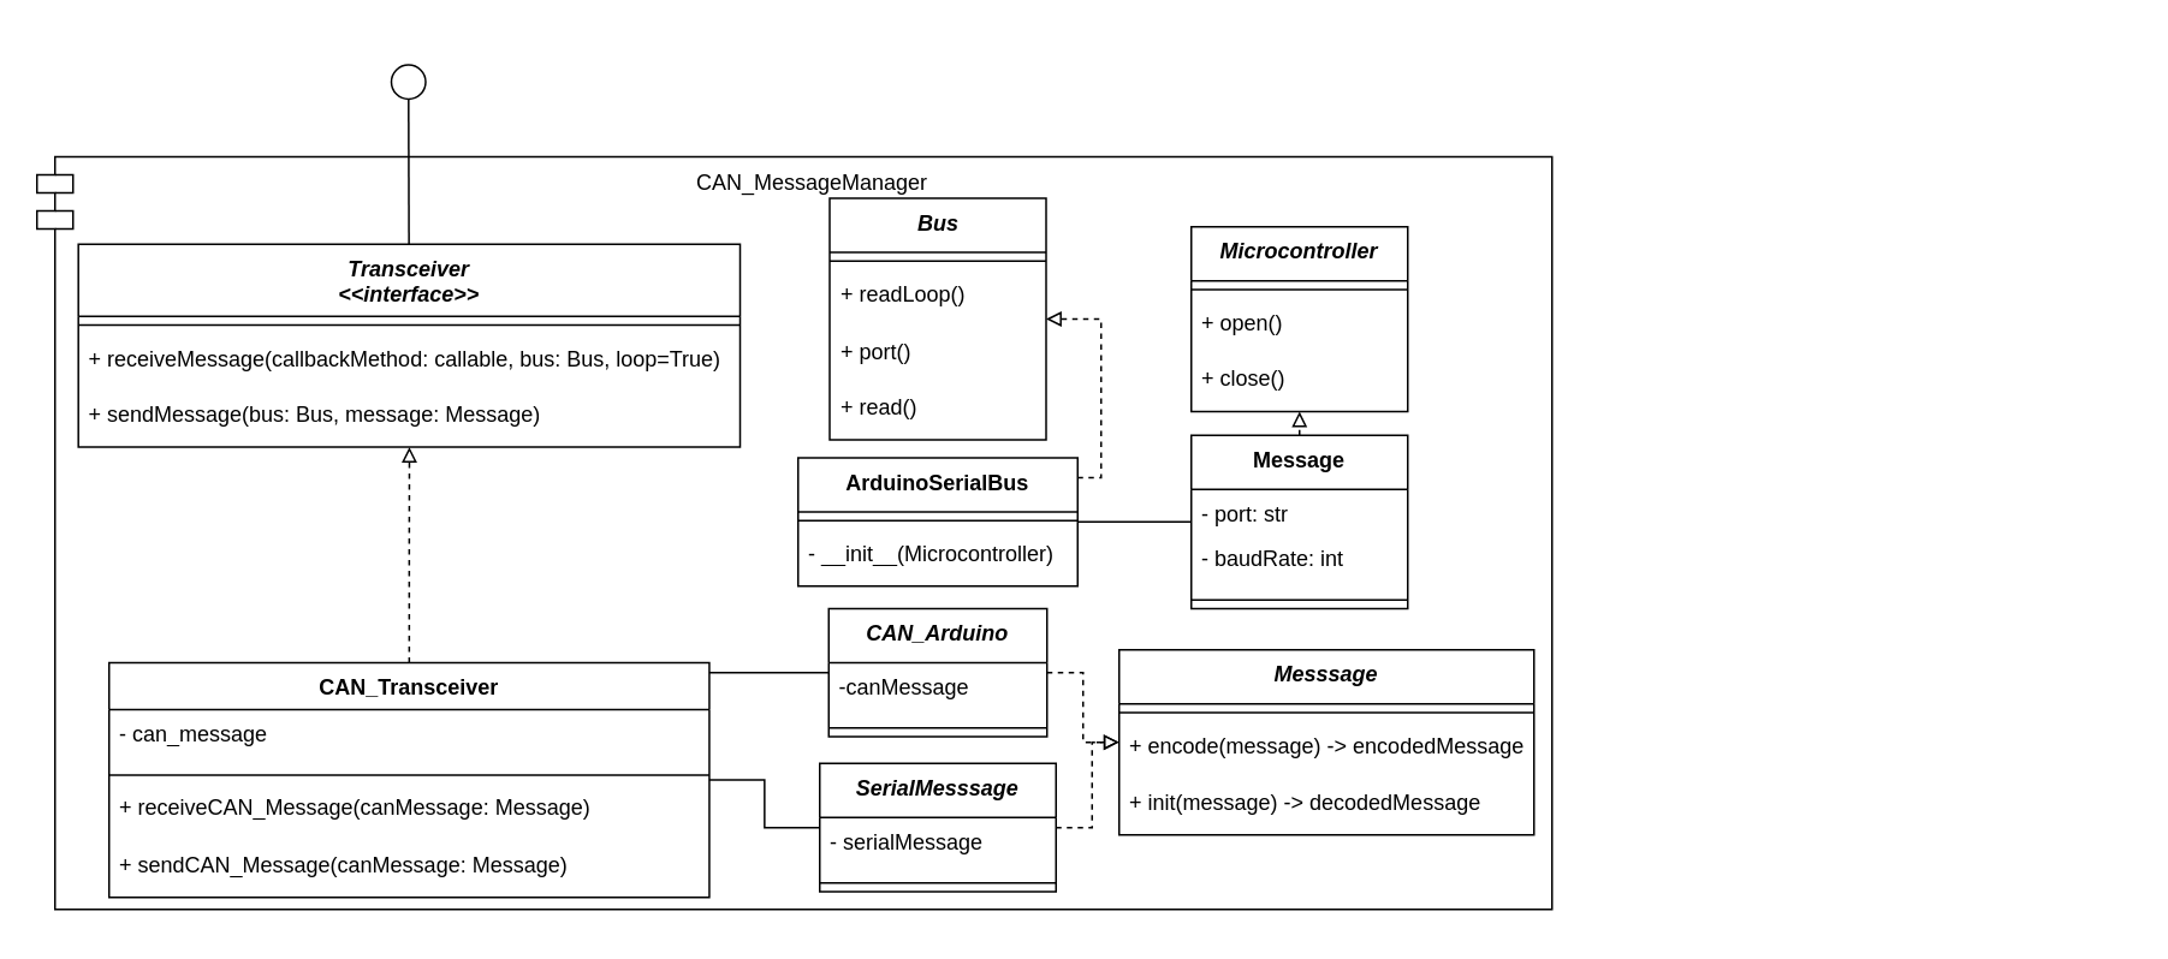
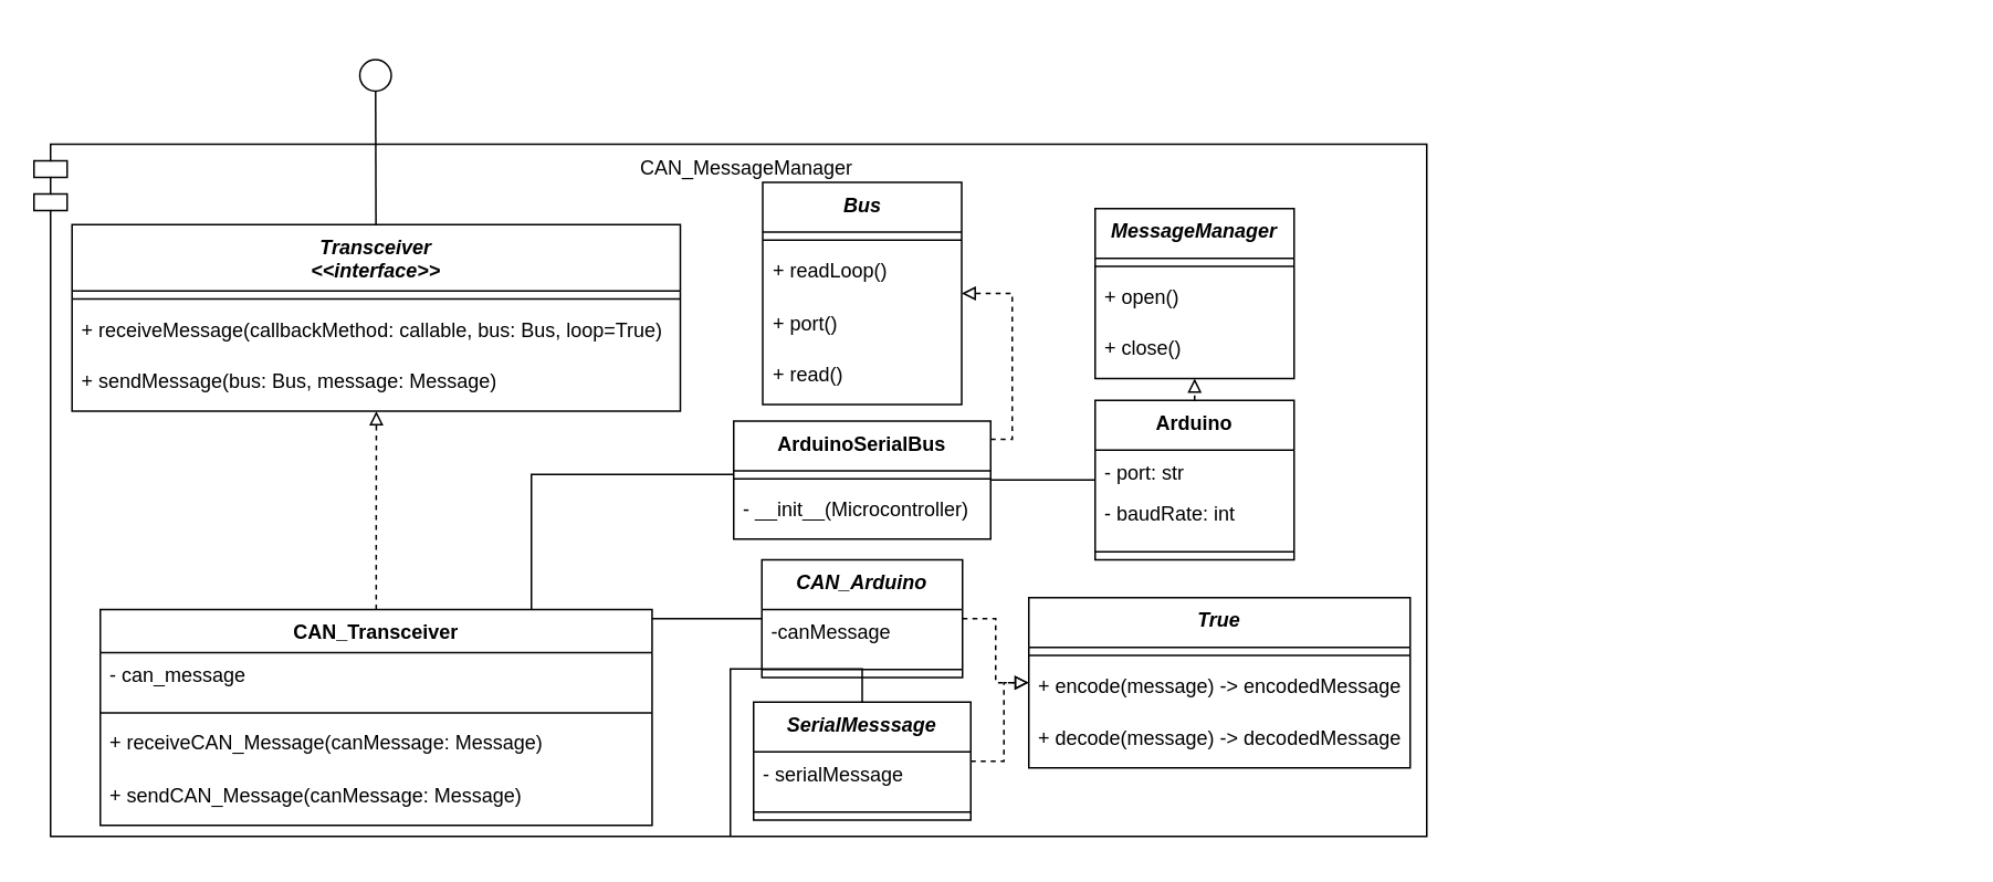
- <mxCell id="37" value="&lt;i&gt;Microcontroller&lt;/i&gt;&lt;i&gt;&lt;br&gt;&lt;/i&gt;" style="swimlane;fontStyle=1;align=center;verticalAlign=top;childLayout=stackLayout;horizontal=1;startSize=30;horizontalStack=0;resizeParent=1;resizeParentMax=0;resizeLast=0;collapsible=1;marginBottom=0;whiteSpace=wrap;html=1;" parent="4" vertex="1"><mxGeometry x="640" y="38.711" width="120" height="102.593" as="geometry" /></mxCell>
+ <mxCell id="37" value="&lt;i&gt;MessageManager&lt;/i&gt;&lt;i&gt;&lt;br&gt;&lt;/i&gt;" style="swimlane;fontStyle=1;align=center;verticalAlign=top;childLayout=stackLayout;horizontal=1;startSize=30;horizontalStack=0;resizeParent=1;resizeParentMax=0;resizeLast=0;collapsible=1;marginBottom=0;whiteSpace=wrap;html=1;" parent="4" vertex="1"><mxGeometry x="640" y="38.711" width="120" height="102.593" as="geometry" /></mxCell>
- <mxCell id="42" value="Message&lt;i&gt;&lt;br&gt;&lt;/i&gt;" style="swimlane;fontStyle=1;align=center;verticalAlign=top;childLayout=stackLayout;horizontal=1;startSize=30;horizontalStack=0;resizeParent=1;resizeParentMax=0;resizeLast=0;collapsible=1;marginBottom=0;whiteSpace=wrap;html=1;" parent="4" vertex="1"><mxGeometry x="640" y="154.505" width="120" height="96.051" as="geometry" /></mxCell>
+ <mxCell id="42" value="Arduino&lt;i&gt;&lt;br&gt;&lt;/i&gt;" style="swimlane;fontStyle=1;align=center;verticalAlign=top;childLayout=stackLayout;horizontal=1;startSize=30;horizontalStack=0;resizeParent=1;resizeParentMax=0;resizeLast=0;collapsible=1;marginBottom=0;whiteSpace=wrap;html=1;" parent="4" vertex="1"><mxGeometry x="640" y="154.505" width="120" height="96.051" as="geometry" /></mxCell>
+ <mxCell id="34" style="edgeStyle=orthogonalEdgeStyle;rounded=0;orthogonalLoop=1;jettySize=auto;html=1;endArrow=none;endFill=0;" parent="4" source="6" target="31" edge="1"><mxGeometry relative="1" as="geometry"><Array as="points"><mxPoint x="300" y="199.022" /></Array></mxGeometry></mxCell>
- <mxCell id="25" value="&lt;i&gt;Messsage&lt;br&gt;&lt;/i&gt;" style="swimlane;fontStyle=1;align=center;verticalAlign=top;childLayout=stackLayout;horizontal=1;startSize=30;horizontalStack=0;resizeParent=1;resizeParentMax=0;resizeLast=0;collapsible=1;marginBottom=0;whiteSpace=wrap;html=1;" parent="4" vertex="1"><mxGeometry x="600" y="273.457" width="230" height="102.593" as="geometry" /></mxCell>
+ <mxCell id="25" value="&lt;i&gt;True&lt;br&gt;&lt;/i&gt;" style="swimlane;fontStyle=1;align=center;verticalAlign=top;childLayout=stackLayout;horizontal=1;startSize=30;horizontalStack=0;resizeParent=1;resizeParentMax=0;resizeLast=0;collapsible=1;marginBottom=0;whiteSpace=wrap;html=1;" parent="4" vertex="1"><mxGeometry x="600" y="273.457" width="230" height="102.593" as="geometry" /></mxCell>
- <mxCell id="21" style="edgeStyle=orthogonalEdgeStyle;rounded=0;orthogonalLoop=1;jettySize=auto;html=1;endArrow=none;endFill=0;" parent="4" source="22" target="6" edge="1"><mxGeometry relative="1" as="geometry" /></mxCell>
+ <mxCell id="21" style="edgeStyle=orthogonalEdgeStyle;rounded=0;orthogonalLoop=1;jettySize=auto;html=1;endArrow=none;endFill=0;" parent="4" source="22" target="5" edge="1"><mxGeometry relative="1" as="geometry" /></mxCell>
- <mxCell id="28" value="+ init(message) -&amp;gt; decodedMessage" style="text;strokeColor=none;fillColor=none;align=left;verticalAlign=top;spacingLeft=4;spacingRight=4;overflow=hidden;rotatable=0;points=[[0,0.5],[1,0.5]];portConstraint=eastwest;whiteSpace=wrap;html=1;" parent="25" vertex="1"><mxGeometry y="71.136" width="230" height="31.457" as="geometry" /></mxCell>
+ <mxCell id="28" value="+ decode(message) -&amp;gt; decodedMessage" style="text;strokeColor=none;fillColor=none;align=left;verticalAlign=top;spacingLeft=4;spacingRight=4;overflow=hidden;rotatable=0;points=[[0,0.5],[1,0.5]];portConstraint=eastwest;whiteSpace=wrap;html=1;" parent="25" vertex="1"><mxGeometry y="71.136" width="230" height="31.457" as="geometry" /></mxCell>
